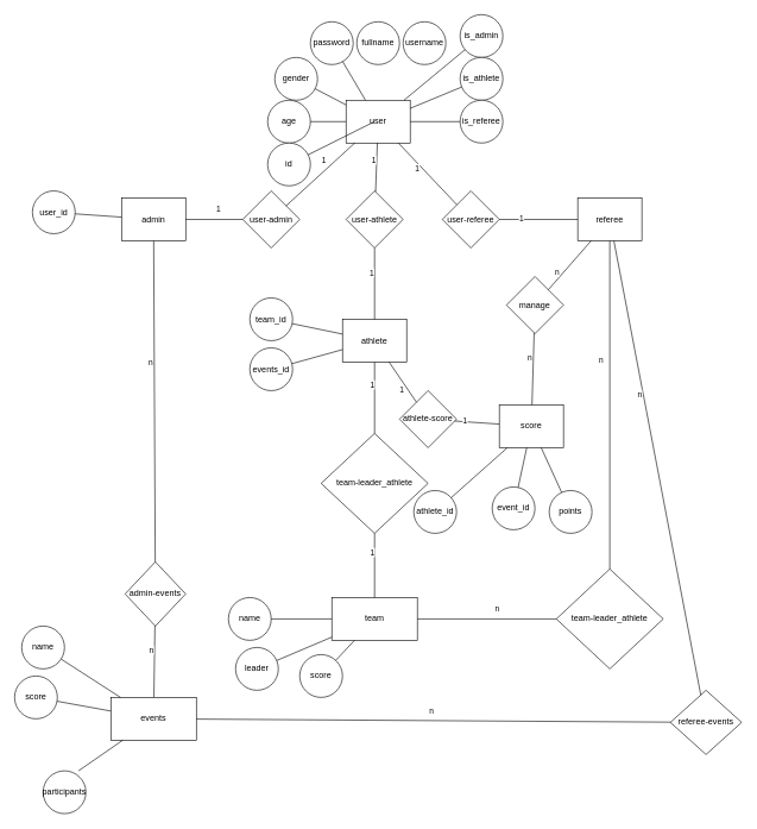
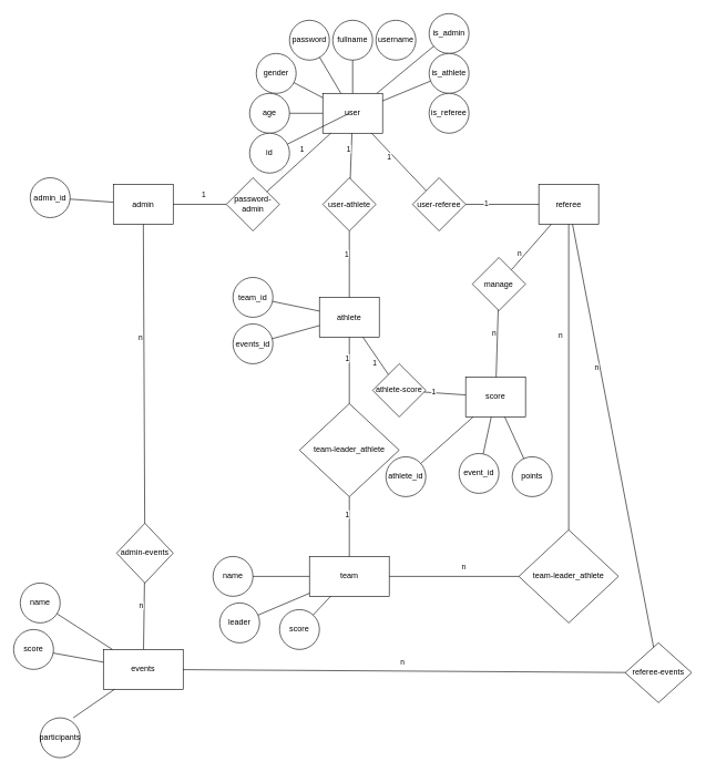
- <mxCell id="11" value="" style="endArrow=none;html=1;rounded=0;" edge="1" parent="1" source="2" target="6"><mxGeometry width="50" height="50" relative="1" as="geometry"><mxPoint x="651" y="200" as="sourcePoint" /><mxPoint x="733" y="279" as="targetPoint" /></mxGeometry></mxCell>
+ <mxCell id="11" value="" style="endArrow=none;html=1;rounded=0;" edge="1" parent="1" source="2" target="9"><mxGeometry width="50" height="50" relative="1" as="geometry"><mxPoint x="651" y="200" as="sourcePoint" /><mxPoint x="733" y="279" as="targetPoint" /></mxGeometry></mxCell>
- <mxCell id="73" value="user_id" style="ellipse;whiteSpace=wrap;html=1;aspect=fixed;" vertex="1" parent="1"><mxGeometry x="45" y="267.08" width="60" height="60" as="geometry" /></mxCell>
+ <mxCell id="73" value="admin_id" style="ellipse;whiteSpace=wrap;html=1;aspect=fixed;" vertex="1" parent="1"><mxGeometry x="45" y="267.08" width="60" height="60" as="geometry" /></mxCell>
- <mxCell id="13" value="user-admin" style="rhombus;whiteSpace=wrap;html=1;" vertex="1" parent="1"><mxGeometry x="340" y="267.08" width="80" height="80" as="geometry" /></mxCell>
+ <mxCell id="13" value="password-admin" style="rhombus;whiteSpace=wrap;html=1;" vertex="1" parent="1"><mxGeometry x="340" y="267.08" width="80" height="80" as="geometry" /></mxCell>
